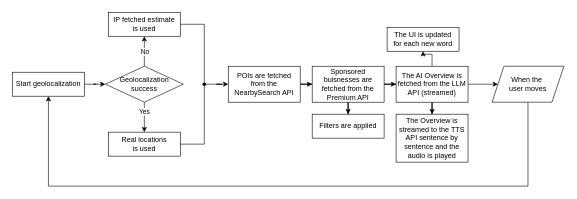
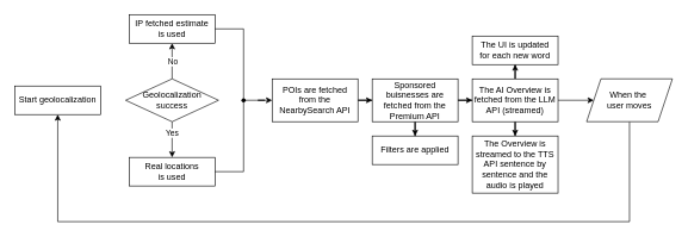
- <mxCell id="28" value="The UI is updated&lt;div&gt;for each new word&lt;/div&gt;" style="whiteSpace=wrap;html=1;" parent="1" vertex="1"><mxGeometry x="645" y="45" width="120" height="40" as="geometry" /></mxCell>
+ <mxCell id="28" value="The UI is updated&lt;div&gt;for each new word&lt;/div&gt;" style="whiteSpace=wrap;html=1;" parent="1" vertex="1"><mxGeometry x="660" y="50" width="120" height="40" as="geometry" /></mxCell>
- <mxCell id="2" style="edgeStyle=orthogonalEdgeStyle;rounded=0;orthogonalLoop=1;jettySize=auto;html=1;" parent="1" source="3" target="8" edge="1"><mxGeometry relative="1" as="geometry" /></mxCell>
